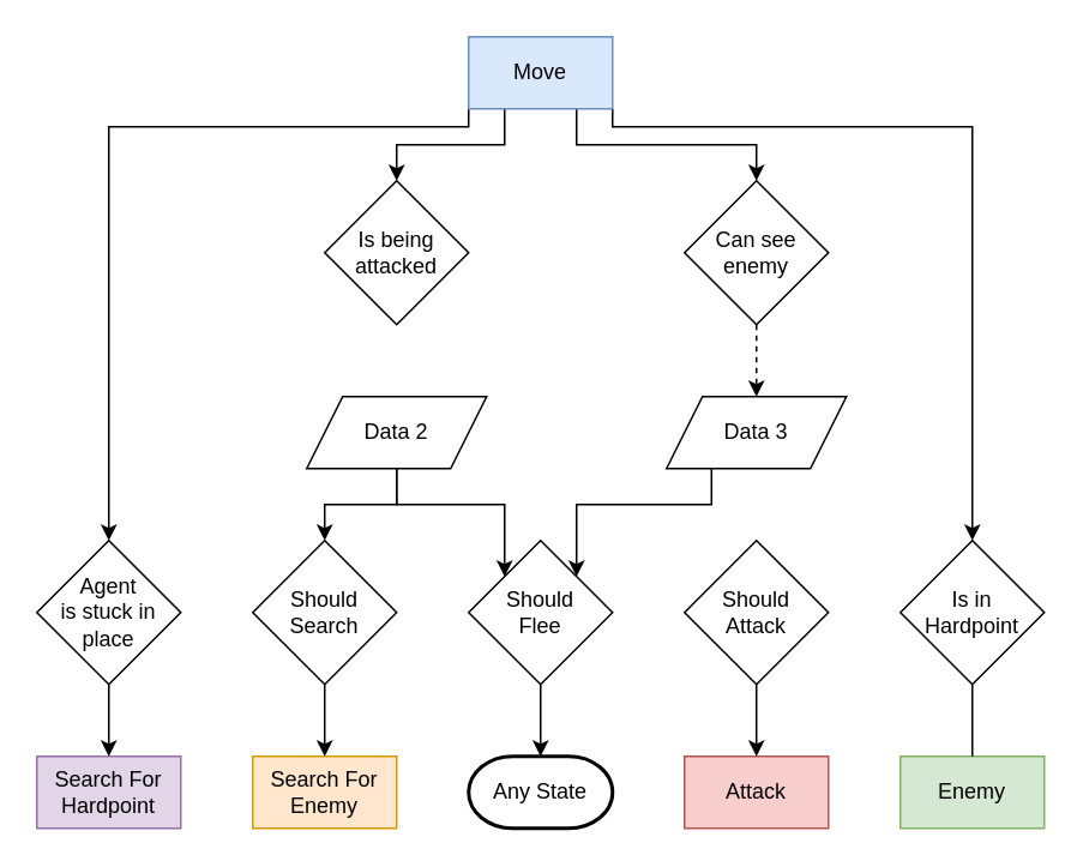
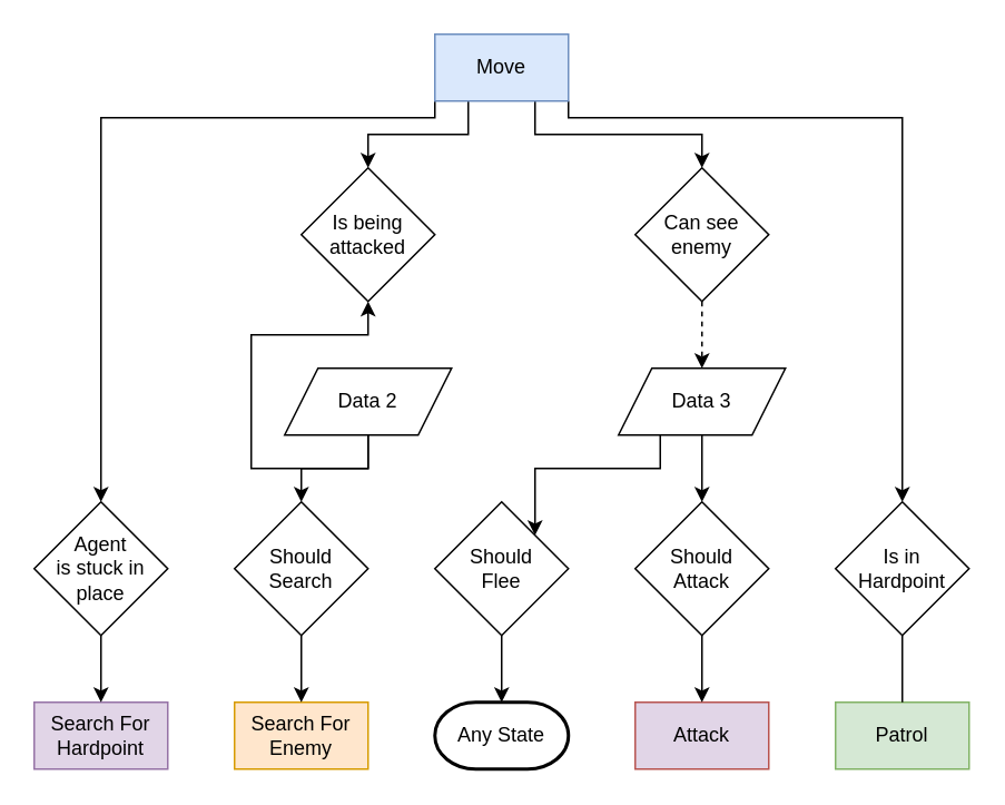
+ <mxCell id="17" style="edgeStyle=orthogonalEdgeStyle;rounded=0;orthogonalLoop=1;jettySize=auto;html=1;exitX=0.5;exitY=1;exitDx=0;exitDy=0;entryX=0.5;entryY=0;entryDx=0;entryDy=0;" parent="1" source="19" target="16" edge="1"><mxGeometry relative="1" as="geometry" /></mxCell>
- <mxCell id="21" style="edgeStyle=orthogonalEdgeStyle;rounded=0;orthogonalLoop=1;jettySize=auto;html=1;exitX=0.5;exitY=1;exitDx=0;exitDy=0;entryX=0;entryY=0;entryDx=0;entryDy=0;" parent="1" source="22" target="27" edge="1"><mxGeometry relative="1" as="geometry" /></mxCell>
+ <mxCell id="21" style="edgeStyle=orthogonalEdgeStyle;rounded=0;orthogonalLoop=1;jettySize=auto;html=1;exitX=0.5;exitY=1;exitDx=0;exitDy=0;" parent="1" source="22" target="25" edge="1"><mxGeometry relative="1" as="geometry" /></mxCell>
- <mxCell id="13" value="Attack" style="rounded=0;whiteSpace=wrap;html=1;fillColor=#f8cecc;strokeColor=#b85450;" parent="1" vertex="1"><mxGeometry x="380" y="420" width="80" height="40" as="geometry" /></mxCell>
+ <mxCell id="13" value="Attack" style="rounded=0;whiteSpace=wrap;html=1;fillColor=#e1d5e7;strokeColor=#b85450;" parent="1" vertex="1"><mxGeometry x="380" y="420" width="80" height="40" as="geometry" /></mxCell>
- <mxCell id="8" value="Enemy" style="rounded=0;whiteSpace=wrap;html=1;fillColor=#d5e8d4;strokeColor=#82b366;" parent="1" vertex="1"><mxGeometry x="500" y="420" width="80" height="40" as="geometry" /></mxCell>
+ <mxCell id="8" value="Patrol" style="rounded=0;whiteSpace=wrap;html=1;fillColor=#d5e8d4;strokeColor=#82b366;" parent="1" vertex="1"><mxGeometry x="500" y="420" width="80" height="40" as="geometry" /></mxCell>
